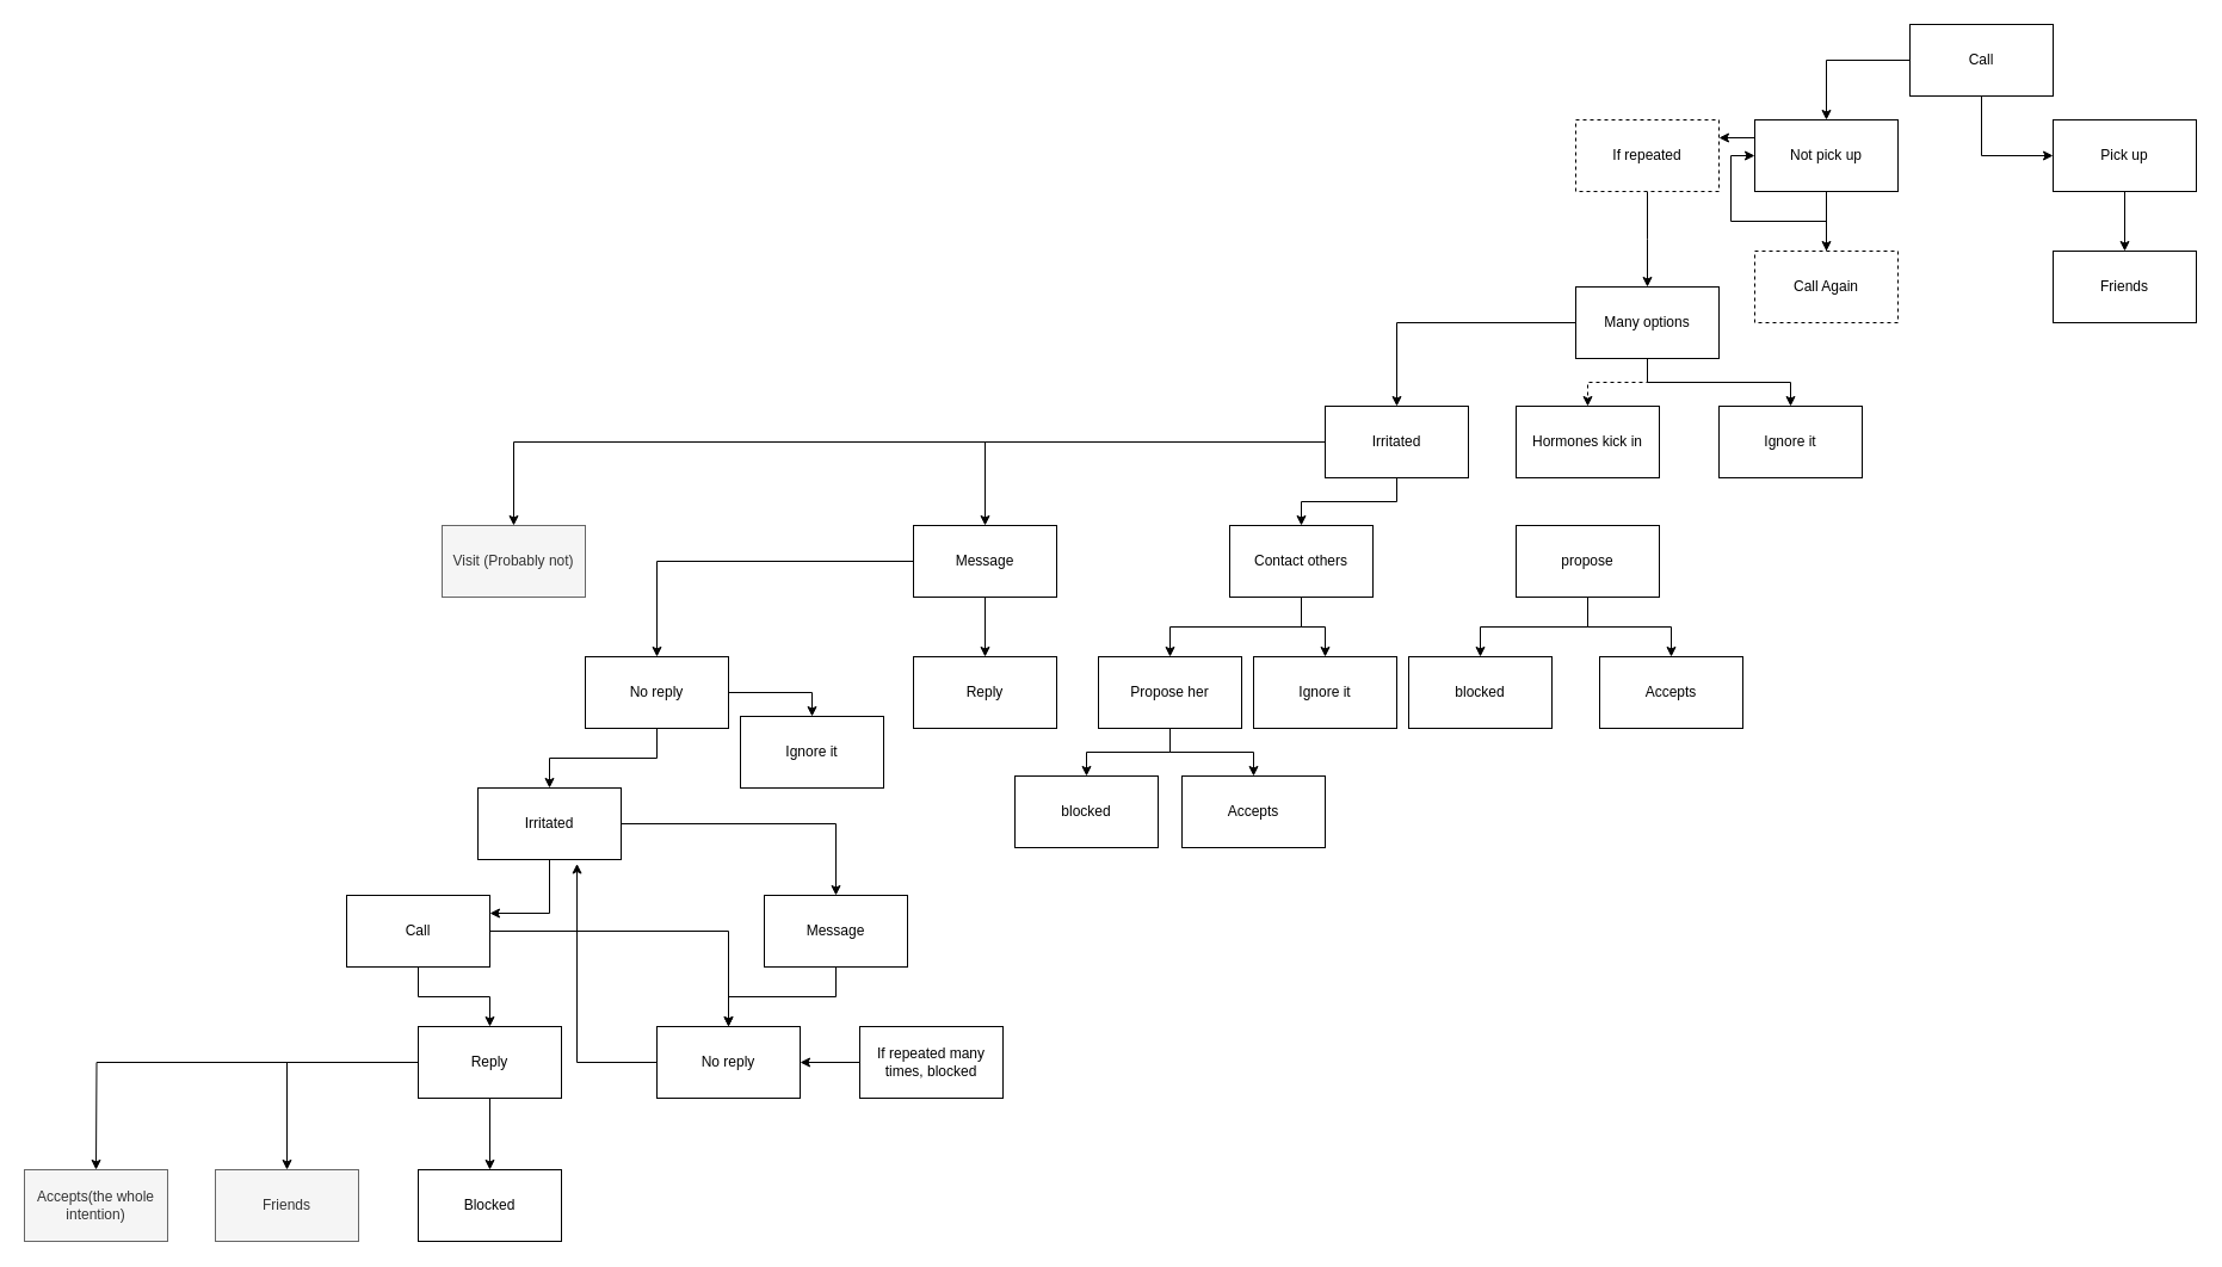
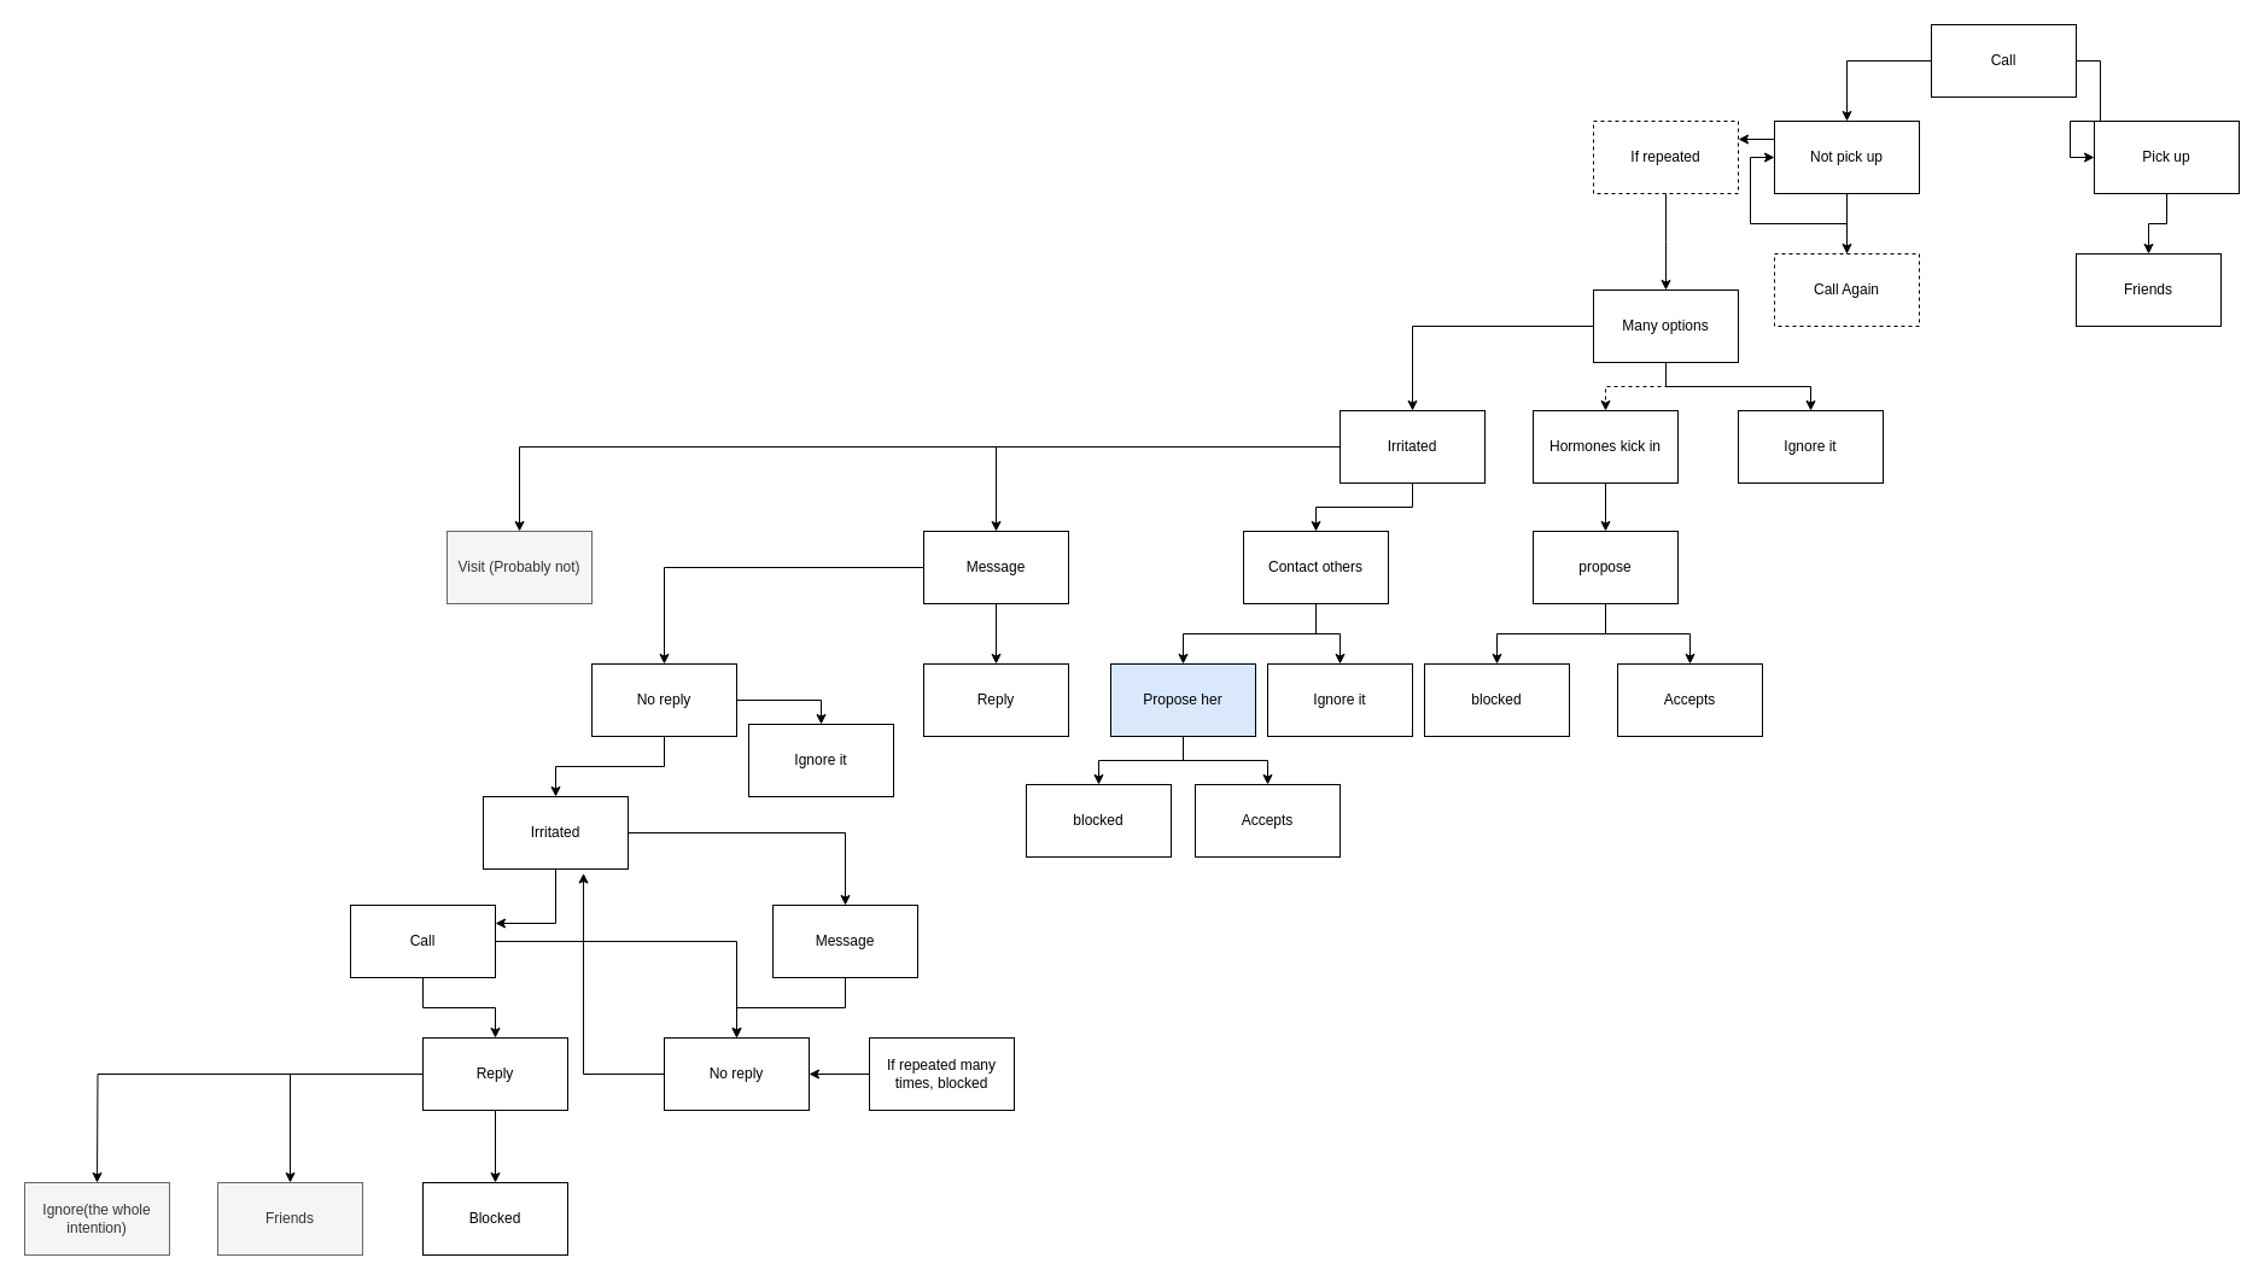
- <mxCell id="9" value="Pick up" style="rounded=0;whiteSpace=wrap;html=1;" vertex="1" parent="1"><mxGeometry x="1720" y="100" width="120" height="60" as="geometry" /></mxCell>
+ <mxCell id="9" value="Pick up" style="rounded=0;whiteSpace=wrap;html=1;" vertex="1" parent="1"><mxGeometry x="1735" y="100" width="120" height="60" as="geometry" /></mxCell>
+ <mxCell id="22" style="edgeStyle=orthogonalEdgeStyle;rounded=0;orthogonalLoop=1;jettySize=auto;html=1;entryX=0.5;entryY=0;entryDx=0;entryDy=0;" edge="1" parent="1" source="23" target="57"><mxGeometry relative="1" as="geometry" /></mxCell>
- <mxCell id="63" value="Propose her" style="rounded=0;whiteSpace=wrap;html=1;" vertex="1" parent="1"><mxGeometry x="920" y="550" width="120" height="60" as="geometry" /></mxCell>
+ <mxCell id="63" value="Propose her" style="rounded=0;whiteSpace=wrap;html=1;fillColor=#dae8fc;" vertex="1" parent="1"><mxGeometry x="920" y="550" width="120" height="60" as="geometry" /></mxCell>
- <mxCell id="67" value="Accepts(the whole intention)" style="rounded=0;whiteSpace=wrap;html=1;fillColor=#f5f5f5;fontColor=#333333;strokeColor=#666666;" vertex="1" parent="1"><mxGeometry x="20" y="980" width="120" height="60" as="geometry" /></mxCell>
+ <mxCell id="67" value="Ignore(the whole intention)" style="rounded=0;whiteSpace=wrap;html=1;fillColor=#f5f5f5;fontColor=#333333;strokeColor=#666666;" vertex="1" parent="1"><mxGeometry x="20" y="980" width="120" height="60" as="geometry" /></mxCell>
